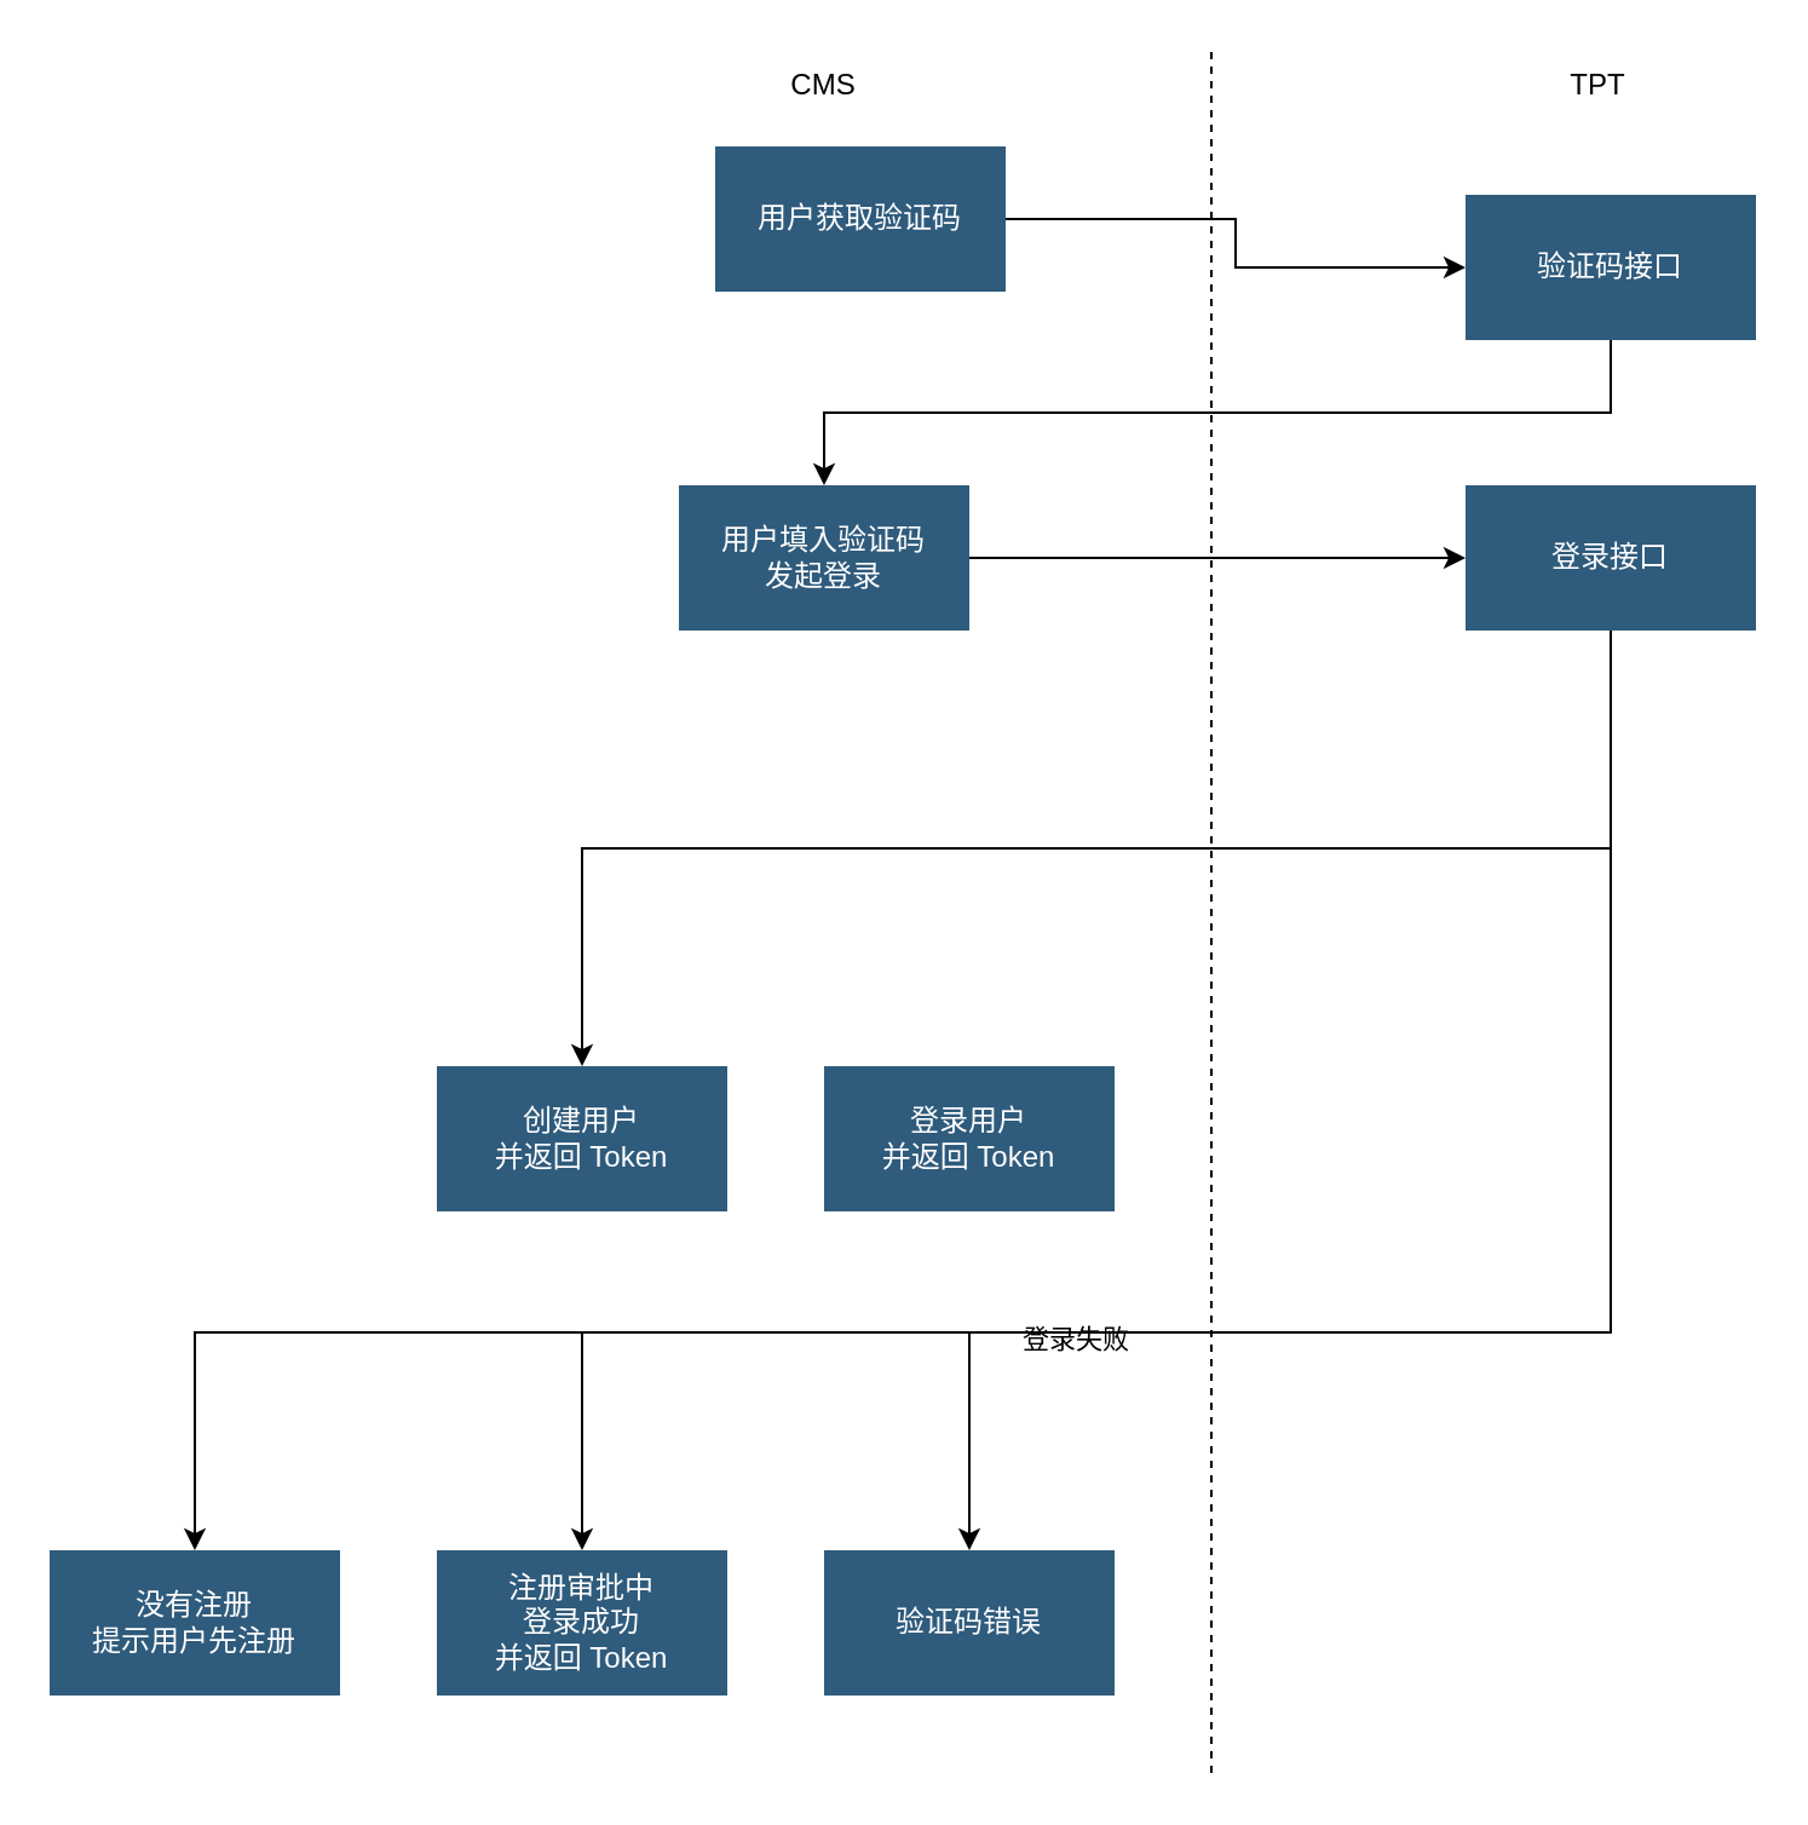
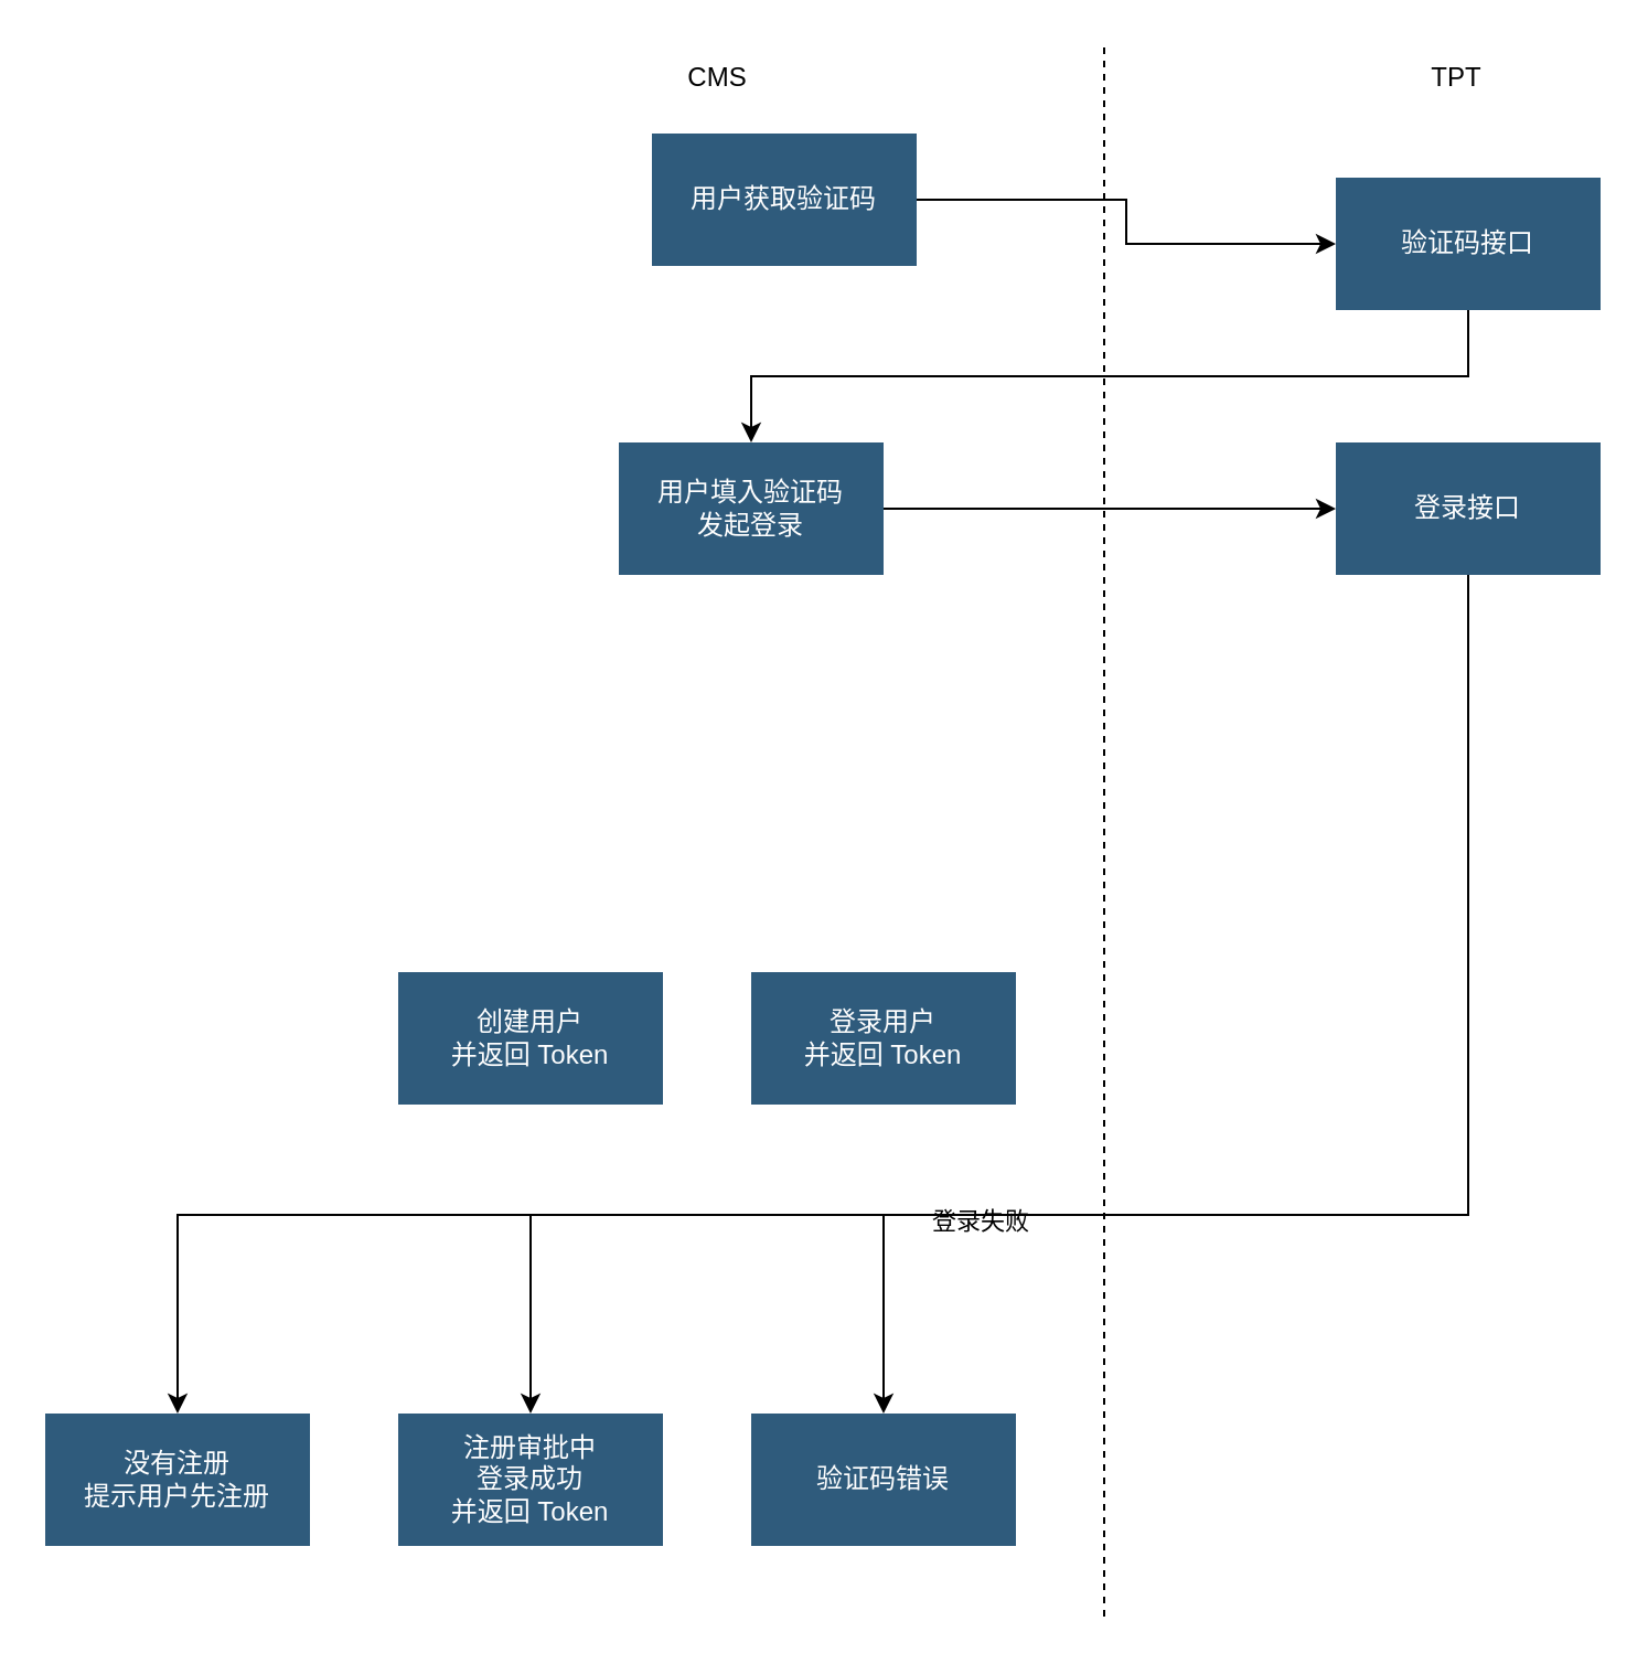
- <mxCell id="5" value="CMS" style="text;html=1;align=center;verticalAlign=middle;whiteSpace=wrap;rounded=0;" vertex="1" parent="1"><mxGeometry x="310" y="20" width="60" height="30" as="geometry" /></mxCell>
+ <mxCell id="5" value="CMS" style="text;html=1;align=center;verticalAlign=middle;whiteSpace=wrap;rounded=0;" vertex="1" parent="1"><mxGeometry x="295" y="20" width="60" height="30" as="geometry" /></mxCell>
- <mxCell id="11" style="edgeStyle=orthogonalEdgeStyle;rounded=0;orthogonalLoop=1;jettySize=auto;html=1;exitX=0.5;exitY=1;exitDx=0;exitDy=0;entryX=0.5;entryY=0;entryDx=0;entryDy=0;" edge="1" parent="1" source="16" target="17"><mxGeometry relative="1" as="geometry" /></mxCell>
